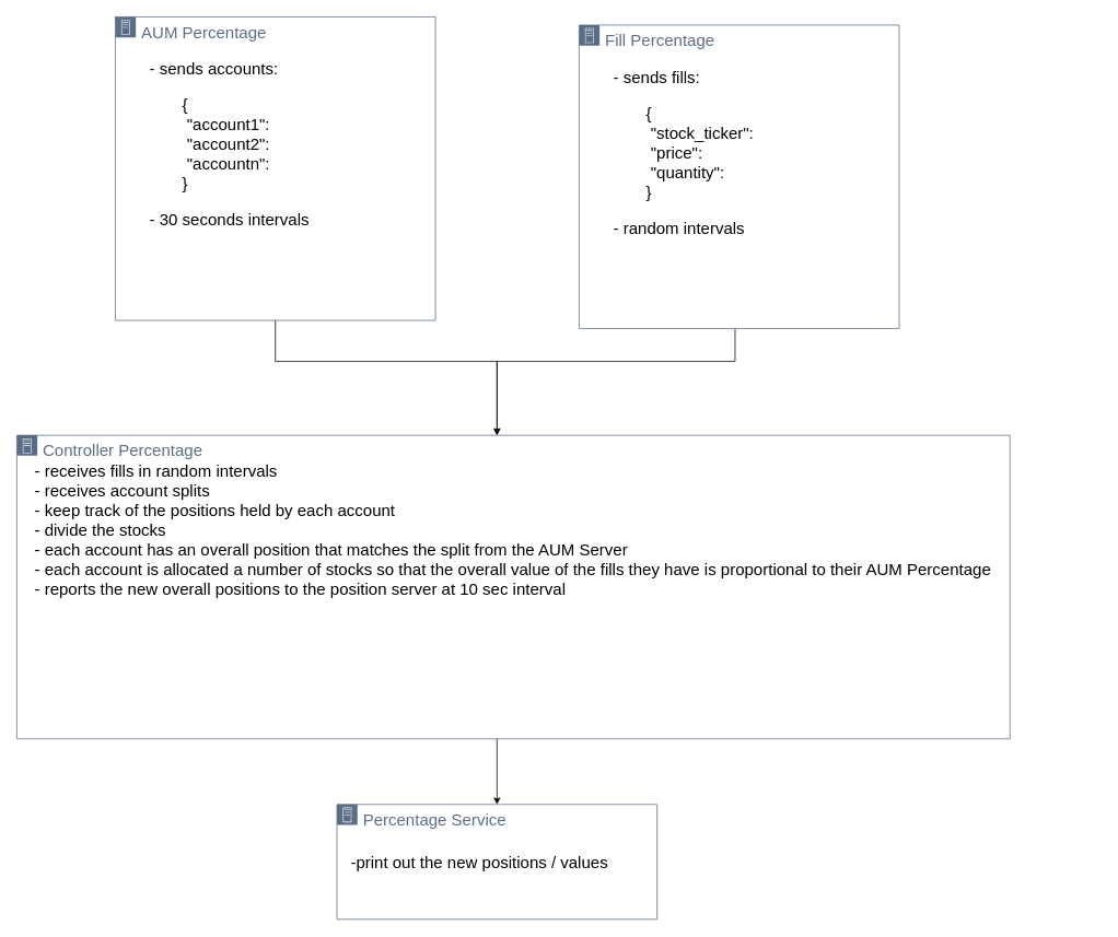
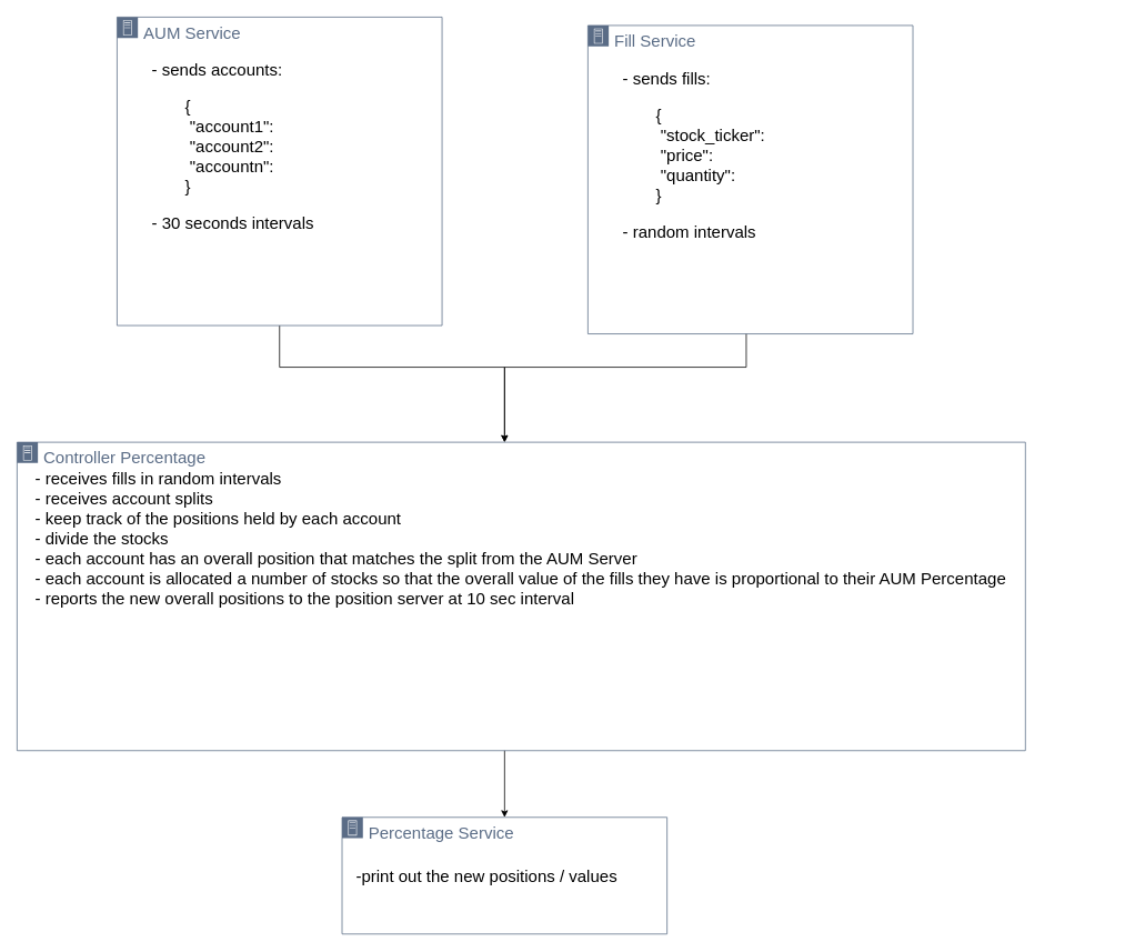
- <mxCell id="9" value="&lt;font style=&quot;font-size: 20px&quot;&gt;AUM Percentage&lt;/font&gt;" style="points=[[0,0],[0.25,0],[0.5,0],[0.75,0],[1,0],[1,0.25],[1,0.5],[1,0.75],[1,1],[0.75,1],[0.5,1],[0.25,1],[0,1],[0,0.75],[0,0.5],[0,0.25]];outlineConnect=0;gradientColor=none;html=1;whiteSpace=wrap;fontSize=12;fontStyle=0;shape=mxgraph.aws4.group;grIcon=mxgraph.aws4.group_on_premise;strokeColor=#5A6C86;fillColor=none;verticalAlign=top;align=left;spacingLeft=30;fontColor=#5A6C86;dashed=0;" vertex="1" parent="8"><mxGeometry x="-20" y="-30" width="390" height="370" as="geometry" /></mxCell>
+ <mxCell id="9" value="&lt;font style=&quot;font-size: 20px&quot;&gt;AUM Service&lt;/font&gt;" style="points=[[0,0],[0.25,0],[0.5,0],[0.75,0],[1,0],[1,0.25],[1,0.5],[1,0.75],[1,1],[0.75,1],[0.5,1],[0.25,1],[0,1],[0,0.75],[0,0.5],[0,0.25]];outlineConnect=0;gradientColor=none;html=1;whiteSpace=wrap;fontSize=12;fontStyle=0;shape=mxgraph.aws4.group;grIcon=mxgraph.aws4.group_on_premise;strokeColor=#5A6C86;fillColor=none;verticalAlign=top;align=left;spacingLeft=30;fontColor=#5A6C86;dashed=0;" vertex="1" parent="8"><mxGeometry x="-20" y="-30" width="390" height="370" as="geometry" /></mxCell>
- <mxCell id="6" value="&lt;font style=&quot;font-size: 20px&quot;&gt;Fill Percentage&lt;/font&gt;" style="points=[[0,0],[0.25,0],[0.5,0],[0.75,0],[1,0],[1,0.25],[1,0.5],[1,0.75],[1,1],[0.75,1],[0.5,1],[0.25,1],[0,1],[0,0.75],[0,0.5],[0,0.25]];outlineConnect=0;gradientColor=none;html=1;whiteSpace=wrap;fontSize=12;fontStyle=0;shape=mxgraph.aws4.group;grIcon=mxgraph.aws4.group_on_premise;strokeColor=#5A6C86;fillColor=none;verticalAlign=top;align=left;spacingLeft=30;fontColor=#5A6C86;dashed=0;" vertex="1" parent="5"><mxGeometry x="-20" y="-30" width="390" height="370" as="geometry" /></mxCell>
+ <mxCell id="6" value="&lt;font style=&quot;font-size: 20px&quot;&gt;Fill Service&lt;/font&gt;" style="points=[[0,0],[0.25,0],[0.5,0],[0.75,0],[1,0],[1,0.25],[1,0.5],[1,0.75],[1,1],[0.75,1],[0.5,1],[0.25,1],[0,1],[0,0.75],[0,0.5],[0,0.25]];outlineConnect=0;gradientColor=none;html=1;whiteSpace=wrap;fontSize=12;fontStyle=0;shape=mxgraph.aws4.group;grIcon=mxgraph.aws4.group_on_premise;strokeColor=#5A6C86;fillColor=none;verticalAlign=top;align=left;spacingLeft=30;fontColor=#5A6C86;dashed=0;" vertex="1" parent="5"><mxGeometry x="-20" y="-30" width="390" height="370" as="geometry" /></mxCell>
